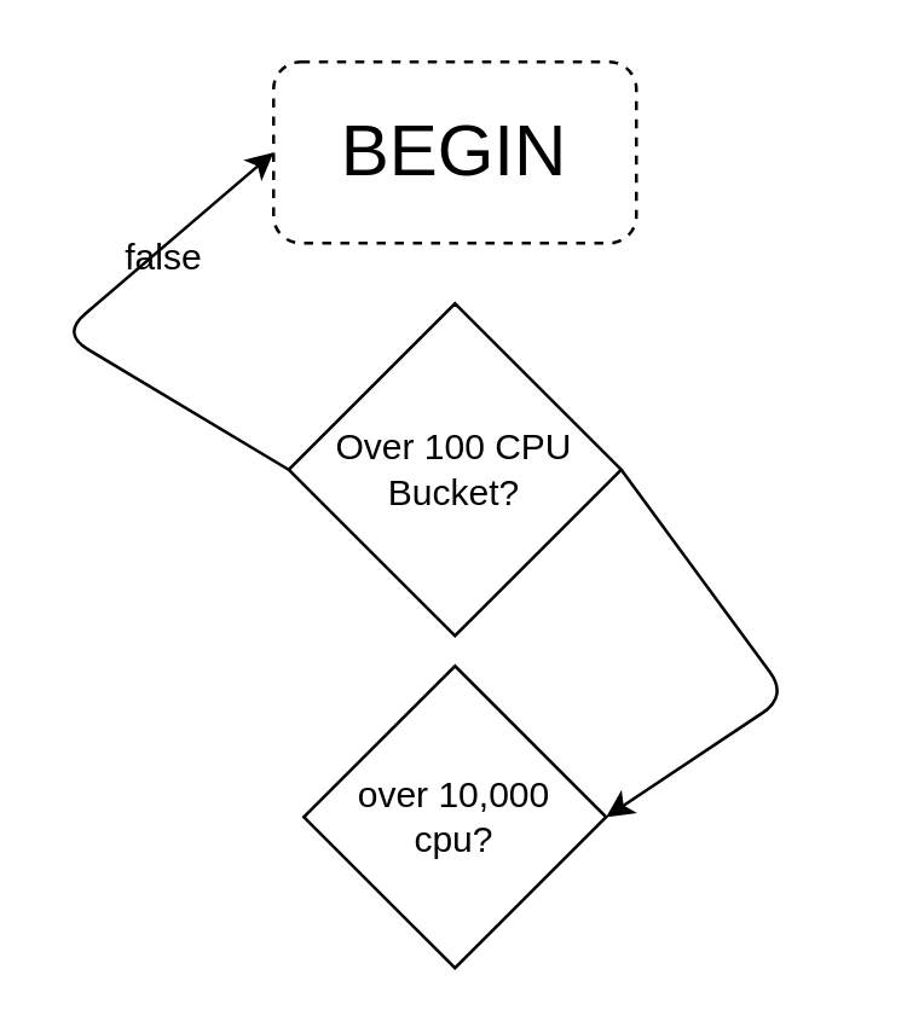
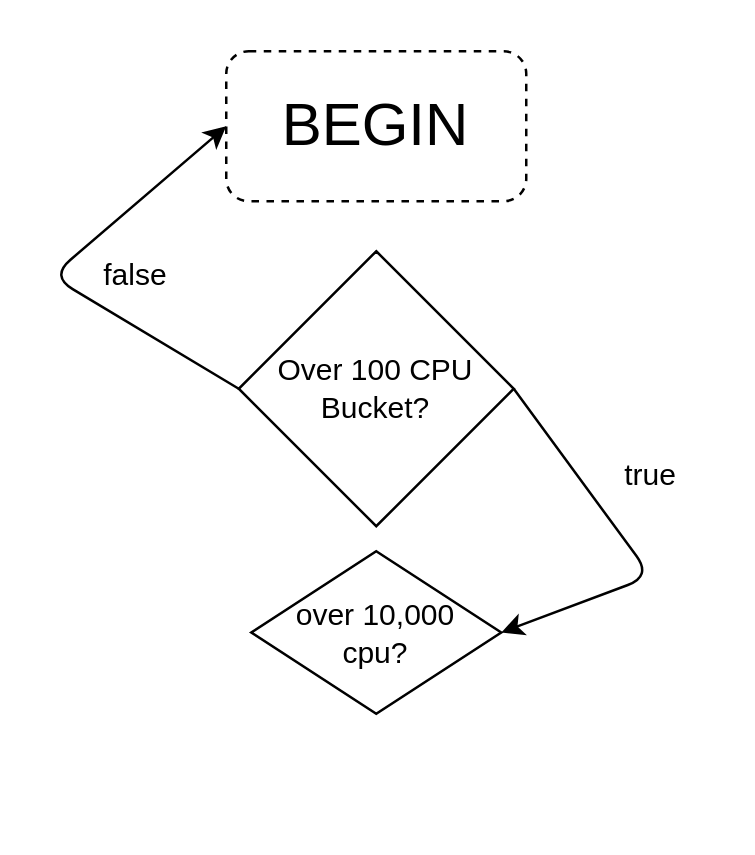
- <mxCell id="7" value="false" style="text;html=1;strokeColor=none;fillColor=none;align=center;verticalAlign=middle;whiteSpace=wrap;rounded=0;" vertex="1" parent="1"><mxGeometry x="34" y="75" width="40" height="20" as="geometry" /></mxCell>
+ <mxCell id="7" value="false" style="text;html=1;strokeColor=none;fillColor=none;align=center;verticalAlign=middle;whiteSpace=wrap;rounded=0;" vertex="1" parent="1"><mxGeometry x="34" y="100" width="40" height="20" as="geometry" /></mxCell>
+ <mxCell id="6" value="true" style="text;html=1;strokeColor=none;fillColor=none;align=center;verticalAlign=middle;whiteSpace=wrap;rounded=0;" vertex="1" parent="1"><mxGeometry x="240" y="180" width="40" height="20" as="geometry" /></mxCell>
- <mxCell id="8" value="over 10,000&lt;br&gt;cpu?" style="rhombus;whiteSpace=wrap;html=1;" vertex="1" parent="1"><mxGeometry x="100" y="220" width="100" height="100" as="geometry" /></mxCell>
+ <mxCell id="8" value="over 10,000&lt;br&gt;cpu?" style="rhombus;whiteSpace=wrap;html=1;" vertex="1" parent="1"><mxGeometry x="100" y="220" width="100" height="65" as="geometry" /></mxCell>
